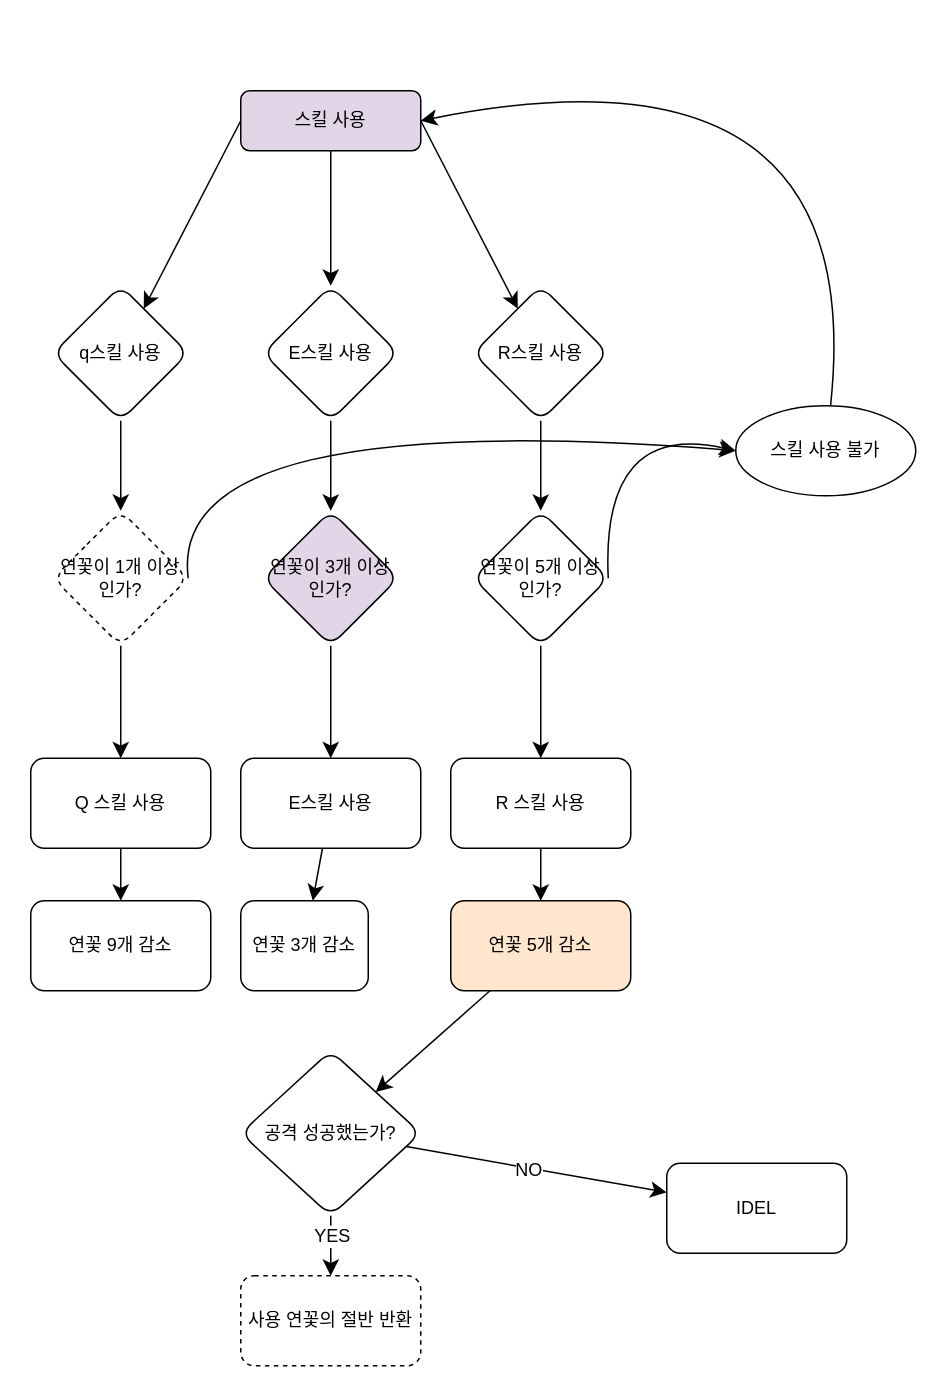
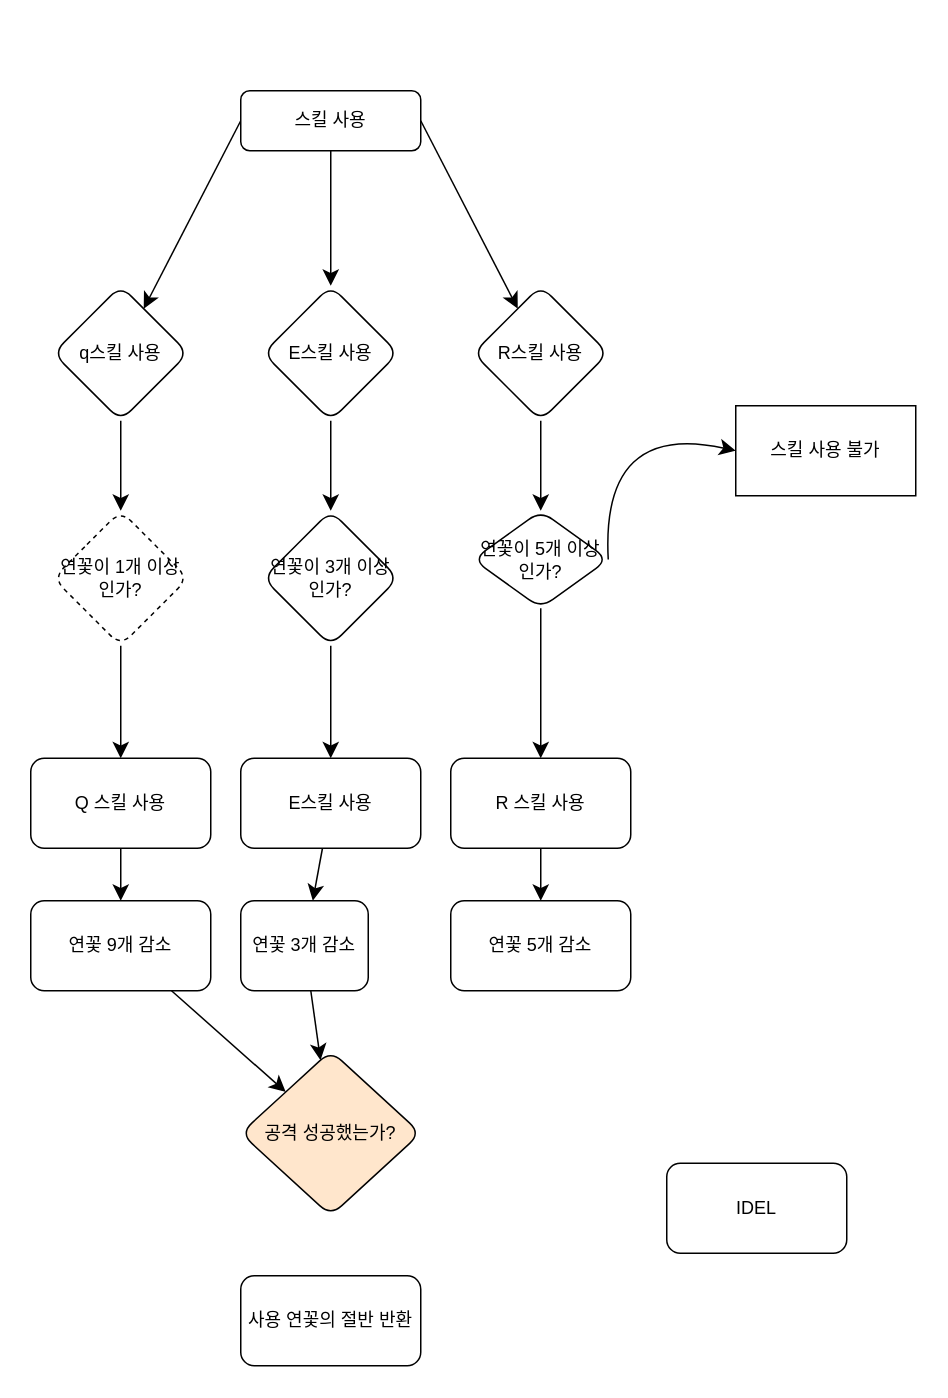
- <mxCell id="3" value="스킬 사용" style="rounded=1;whiteSpace=wrap;html=1;fontSize=12;glass=0;strokeWidth=1;shadow=0;fillColor=#e1d5e7;" parent="1" vertex="1"><mxGeometry x="160" y="60" width="120" height="40" as="geometry" /></mxCell>
+ <mxCell id="3" value="스킬 사용" style="rounded=1;whiteSpace=wrap;html=1;fontSize=12;glass=0;strokeWidth=1;shadow=0;" parent="1" vertex="1"><mxGeometry x="160" y="60" width="120" height="40" as="geometry" /></mxCell>
- <mxCell id="32" value="" style="edgeStyle=none;curved=1;rounded=0;orthogonalLoop=1;jettySize=auto;html=1;fontSize=12;startSize=8;endSize=8;entryX=1;entryY=0.5;entryDx=0;entryDy=0;" edge="1" parent="1" source="33" target="3"><mxGeometry relative="1" as="geometry"><Array as="points"><mxPoint x="580" y="20" /></Array></mxGeometry></mxCell>
- <mxCell id="7" style="edgeStyle=none;curved=1;rounded=0;orthogonalLoop=1;jettySize=auto;html=1;exitX=1;exitY=0.5;exitDx=0;exitDy=0;fontSize=12;startSize=8;endSize=8;entryX=0;entryY=0.5;entryDx=0;entryDy=0;" edge="1" parent="1" source="8" target="33"><mxGeometry relative="1" as="geometry"><mxPoint x="480" y="300" as="targetPoint" /><Array as="points"><mxPoint x="110" y="270" /></Array></mxGeometry></mxCell>
- <mxCell id="33" value="스킬 사용 불가" style="ellipse;whiteSpace=wrap;html=1;" vertex="1" parent="1"><mxGeometry x="490" y="270" width="120" height="60" as="geometry" /></mxCell>
+ <mxCell id="33" value="스킬 사용 불가" style="rounded=0;whiteSpace=wrap;html=1;" vertex="1" parent="1"><mxGeometry x="490" y="270" width="120" height="60" as="geometry" /></mxCell>
- <mxCell id="17" value="연꽃이 3개 이상인가?" style="rhombus;whiteSpace=wrap;html=1;rounded=1;glass=0;strokeWidth=1;shadow=0;fillColor=#e1d5e7;" vertex="1" parent="1"><mxGeometry x="175" y="340" width="90" height="90" as="geometry" /></mxCell>
+ <mxCell id="17" value="연꽃이 3개 이상인가?" style="rhombus;whiteSpace=wrap;html=1;rounded=1;glass=0;strokeWidth=1;shadow=0;" vertex="1" parent="1"><mxGeometry x="175" y="340" width="90" height="90" as="geometry" /></mxCell>
- <mxCell id="27" value="연꽃이 5개 이상인가?" style="rhombus;whiteSpace=wrap;html=1;rounded=1;glass=0;strokeWidth=1;shadow=0;" vertex="1" parent="1"><mxGeometry x="315" y="340" width="90" height="90" as="geometry" /></mxCell>
+ <mxCell id="27" value="연꽃이 5개 이상인가?" style="rhombus;whiteSpace=wrap;html=1;rounded=1;glass=0;strokeWidth=1;shadow=0;" vertex="1" parent="1"><mxGeometry x="315" y="340" width="90" height="65" as="geometry" /></mxCell>
- <mxCell id="31" value="연꽃 5개 감소" style="rounded=1;whiteSpace=wrap;html=1;glass=0;strokeWidth=1;shadow=0;fillColor=#ffe6cc;" vertex="1" parent="1"><mxGeometry x="300" y="600" width="120" height="60" as="geometry" /></mxCell>
+ <mxCell id="31" value="연꽃 5개 감소" style="rounded=1;whiteSpace=wrap;html=1;glass=0;strokeWidth=1;shadow=0;" vertex="1" parent="1"><mxGeometry x="300" y="600" width="120" height="60" as="geometry" /></mxCell>
+ <mxCell id="20" value="" style="edgeStyle=none;curved=1;rounded=0;orthogonalLoop=1;jettySize=auto;html=1;fontSize=12;startSize=8;endSize=8;" edge="1" parent="1" source="21" target="38"><mxGeometry relative="1" as="geometry" /></mxCell>
+ <mxCell id="11" value="" style="edgeStyle=none;curved=1;rounded=0;orthogonalLoop=1;jettySize=auto;html=1;fontSize=12;startSize=8;endSize=8;entryX=0;entryY=0;entryDx=0;entryDy=0;" edge="1" parent="1" source="12" target="38"><mxGeometry relative="1" as="geometry"><mxPoint x="178" y="700" as="targetPoint" /></mxGeometry></mxCell>
- <mxCell id="30" value="" style="edgeStyle=none;curved=1;rounded=0;orthogonalLoop=1;jettySize=auto;html=1;fontSize=12;startSize=8;endSize=8;entryX=1;entryY=0;entryDx=0;entryDy=0;" edge="1" parent="1" source="31" target="38"><mxGeometry relative="1" as="geometry"><mxPoint x="262" y="700" as="targetPoint" /></mxGeometry></mxCell>
- <mxCell id="38" value="공격 성공했는가?" style="rhombus;whiteSpace=wrap;html=1;rounded=1;glass=0;strokeWidth=1;shadow=0;" vertex="1" parent="1"><mxGeometry x="160" y="700" width="120" height="110" as="geometry" /></mxCell>
+ <mxCell id="38" value="공격 성공했는가?" style="rhombus;whiteSpace=wrap;html=1;rounded=1;glass=0;strokeWidth=1;shadow=0;fillColor=#ffe6cc;" vertex="1" parent="1"><mxGeometry x="160" y="700" width="120" height="110" as="geometry" /></mxCell>
- <mxCell id="34" value="" style="edgeStyle=none;curved=1;rounded=0;orthogonalLoop=1;jettySize=auto;html=1;fontSize=12;startSize=8;endSize=8;" edge="1" parent="1" source="38" target="39"><mxGeometry relative="1" as="geometry" /></mxCell>
- <mxCell id="35" value="NO" style="edgeLabel;html=1;align=center;verticalAlign=middle;resizable=0;points=[];fontSize=12;" vertex="1" connectable="0" parent="34"><mxGeometry x="-0.057" y="-1" relative="1" as="geometry"><mxPoint as="offset" /></mxGeometry></mxCell>
- <mxCell id="36" value="" style="edgeStyle=none;curved=1;rounded=0;orthogonalLoop=1;jettySize=auto;html=1;fontSize=12;startSize=8;endSize=8;" edge="1" parent="1" source="38" target="40"><mxGeometry relative="1" as="geometry" /></mxCell>
- <mxCell id="37" value="YES" style="edgeLabel;html=1;align=center;verticalAlign=middle;resizable=0;points=[];fontSize=12;" vertex="1" connectable="0" parent="36"><mxGeometry x="-0.365" relative="1" as="geometry"><mxPoint as="offset" /></mxGeometry></mxCell>
- <mxCell id="40" value="사용 연꽃의 절반 반환" style="whiteSpace=wrap;html=1;rounded=1;glass=0;strokeWidth=1;shadow=0;dashed=1;" vertex="1" parent="1"><mxGeometry x="160" y="850" width="120" height="60" as="geometry" /></mxCell>
+ <mxCell id="40" value="사용 연꽃의 절반 반환" style="whiteSpace=wrap;html=1;rounded=1;glass=0;strokeWidth=1;shadow=0;" vertex="1" parent="1"><mxGeometry x="160" y="850" width="120" height="60" as="geometry" /></mxCell>
